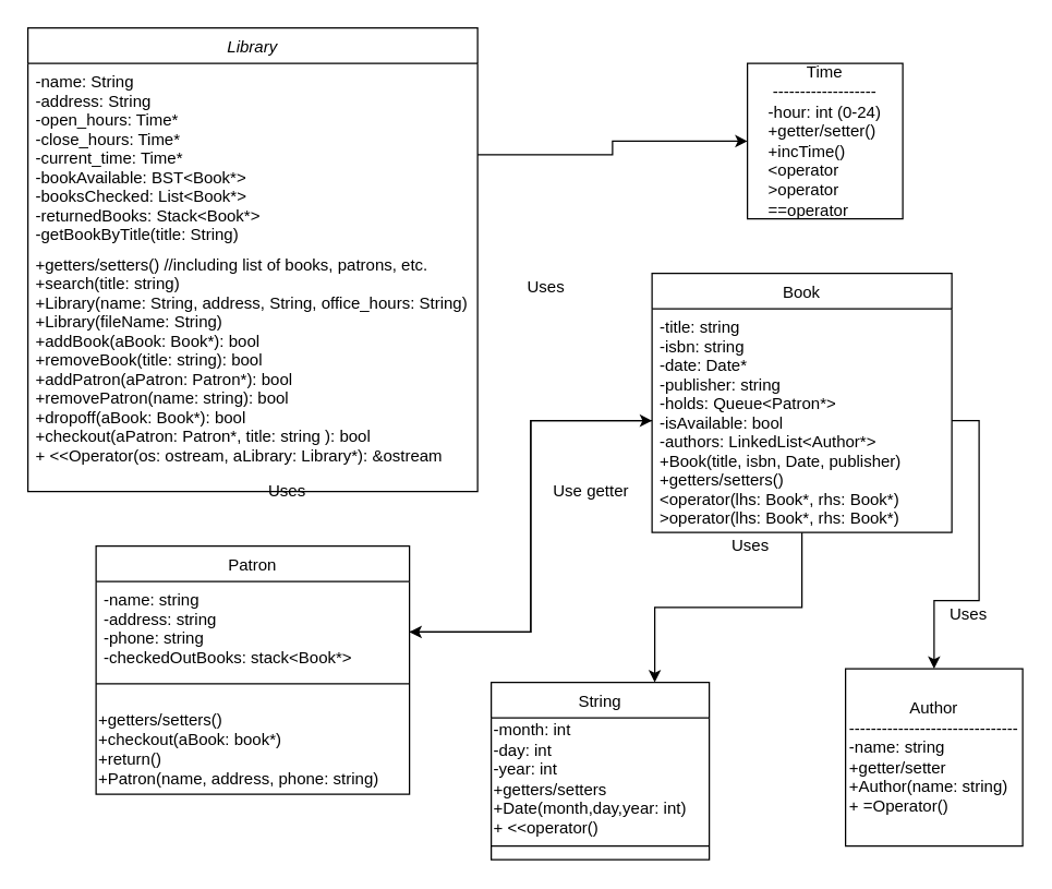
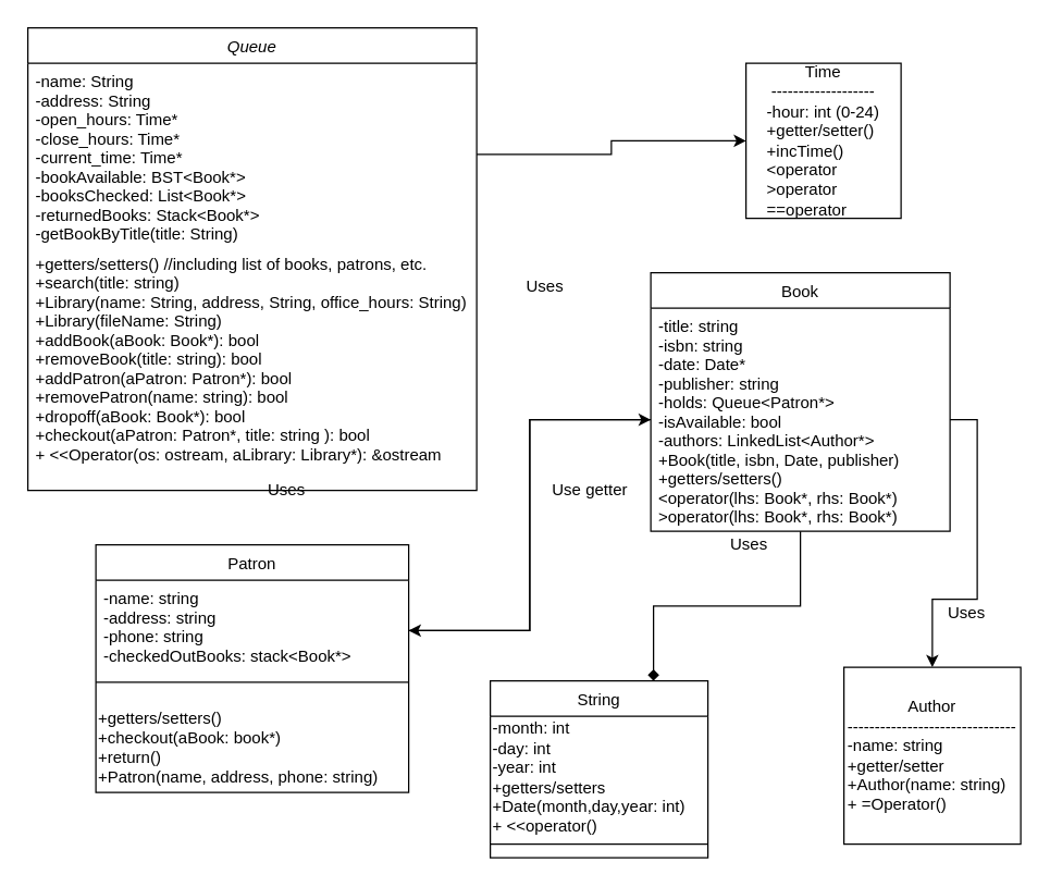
- <mxCell id="2" value="Library" style="swimlane;fontStyle=2;align=center;verticalAlign=top;childLayout=stackLayout;horizontal=1;startSize=26;horizontalStack=0;resizeParent=1;resizeLast=0;collapsible=1;marginBottom=0;rounded=0;shadow=0;strokeWidth=1;" parent="1" vertex="1"><mxGeometry x="20" y="20" width="330" height="340" as="geometry"><mxRectangle x="230" y="140" width="160" height="26" as="alternateBounds" /></mxGeometry></mxCell>
+ <mxCell id="2" value="Queue" style="swimlane;fontStyle=2;align=center;verticalAlign=top;childLayout=stackLayout;horizontal=1;startSize=26;horizontalStack=0;resizeParent=1;resizeLast=0;collapsible=1;marginBottom=0;rounded=0;shadow=0;strokeWidth=1;" parent="1" vertex="1"><mxGeometry x="20" y="20" width="330" height="340" as="geometry"><mxRectangle x="230" y="140" width="160" height="26" as="alternateBounds" /></mxGeometry></mxCell>
- <mxCell id="13" style="edgeStyle=orthogonalEdgeStyle;rounded=0;orthogonalLoop=1;jettySize=auto;html=1;entryX=0.75;entryY=0;entryDx=0;entryDy=0;" parent="1" source="14" target="10" edge="1"><mxGeometry relative="1" as="geometry" /></mxCell>
+ <mxCell id="13" style="edgeStyle=orthogonalEdgeStyle;rounded=0;orthogonalLoop=1;jettySize=auto;html=1;entryX=0.75;entryY=0;entryDx=0;entryDy=0;endArrow=diamond;" parent="1" source="14" target="10" edge="1"><mxGeometry relative="1" as="geometry" /></mxCell>
